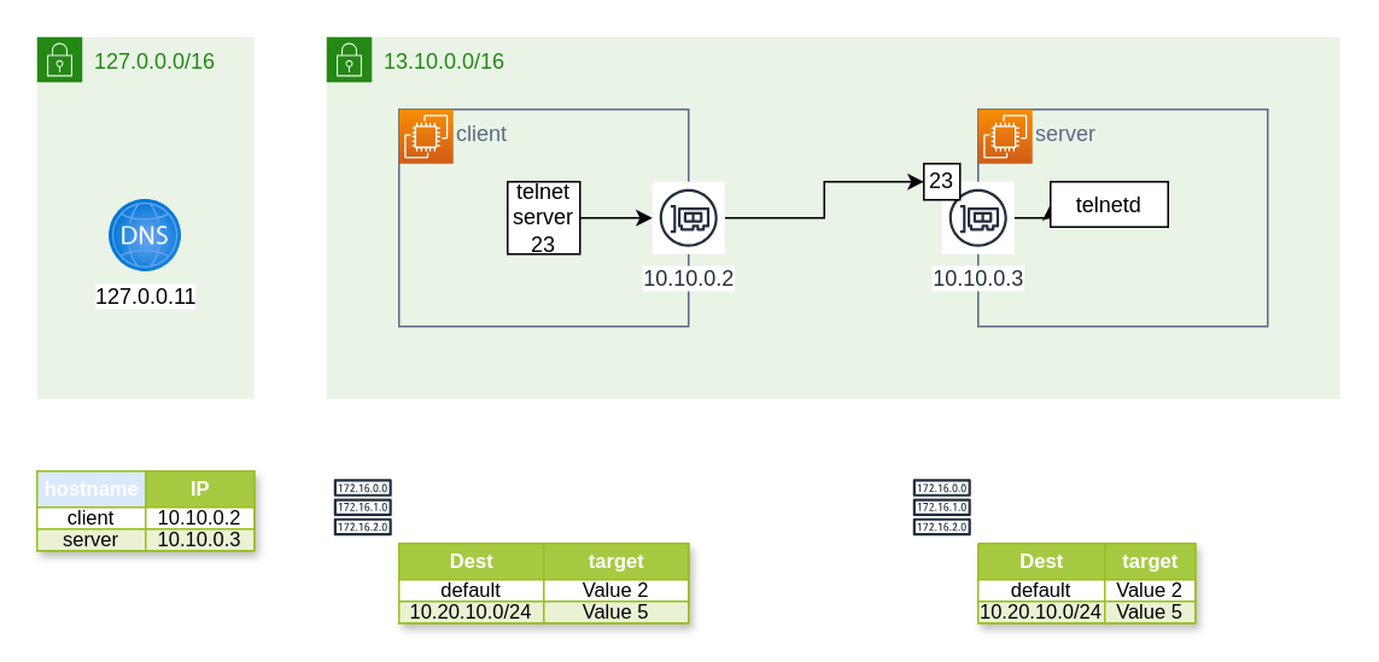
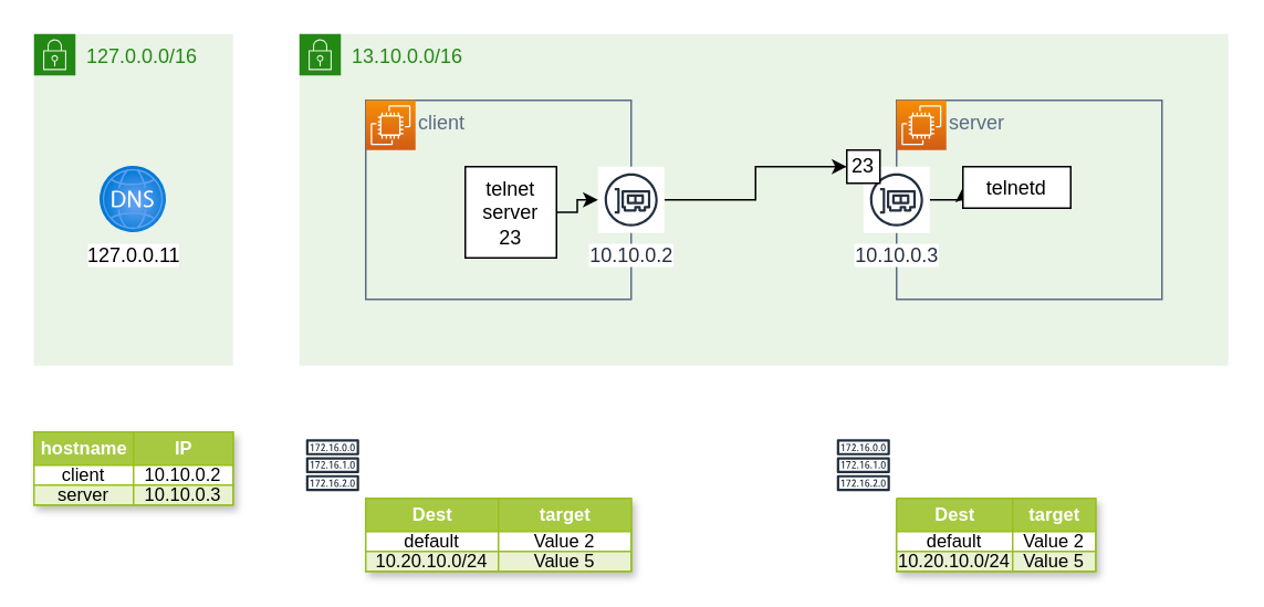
- <mxCell id="26" value="telnet&lt;br&gt;server&lt;br&gt;23" style="rounded=0;whiteSpace=wrap;html=1;" vertex="1" parent="5"><mxGeometry x="280" y="100" width="40" height="40" as="geometry" /></mxCell>
+ <mxCell id="26" value="telnet&lt;br&gt;server&lt;br&gt;23" style="rounded=0;whiteSpace=wrap;html=1;" vertex="1" parent="5"><mxGeometry x="280" y="100" width="55" height="55" as="geometry" /></mxCell>
- <mxCell id="40" value="127.0.0.11" style="image;aspect=fixed;html=1;points=[];align=center;fontSize=12;image=img/lib/azure2/networking/DNS_Zones.svg;" vertex="1" parent="5"><mxGeometry x="60" y="110" width="40" height="40" as="geometry" /></mxCell>
+ <mxCell id="40" value="127.0.0.11" style="image;aspect=fixed;html=1;points=[];align=center;fontSize=12;image=img/lib/azure2/networking/DNS_Zones.svg;" vertex="1" parent="5"><mxGeometry x="60" y="100" width="40" height="40" as="geometry" /></mxCell>
- <mxCell id="43" value="hostname" style="connectable=0;recursiveResize=0;strokeColor=inherit;fillColor=#dae8fc;align=center;fontStyle=1;fontColor=#FFFFFF;html=1;fontSize=11;" vertex="1" parent="42"><mxGeometry width="60" height="20" as="geometry"><mxRectangle width="60" height="20" as="alternateBounds" /></mxGeometry></mxCell>
+ <mxCell id="43" value="hostname" style="connectable=0;recursiveResize=0;strokeColor=inherit;fillColor=#A7C942;align=center;fontStyle=1;fontColor=#FFFFFF;html=1;fontSize=11;" vertex="1" parent="42"><mxGeometry width="60" height="20" as="geometry"><mxRectangle width="60" height="20" as="alternateBounds" /></mxGeometry></mxCell>
